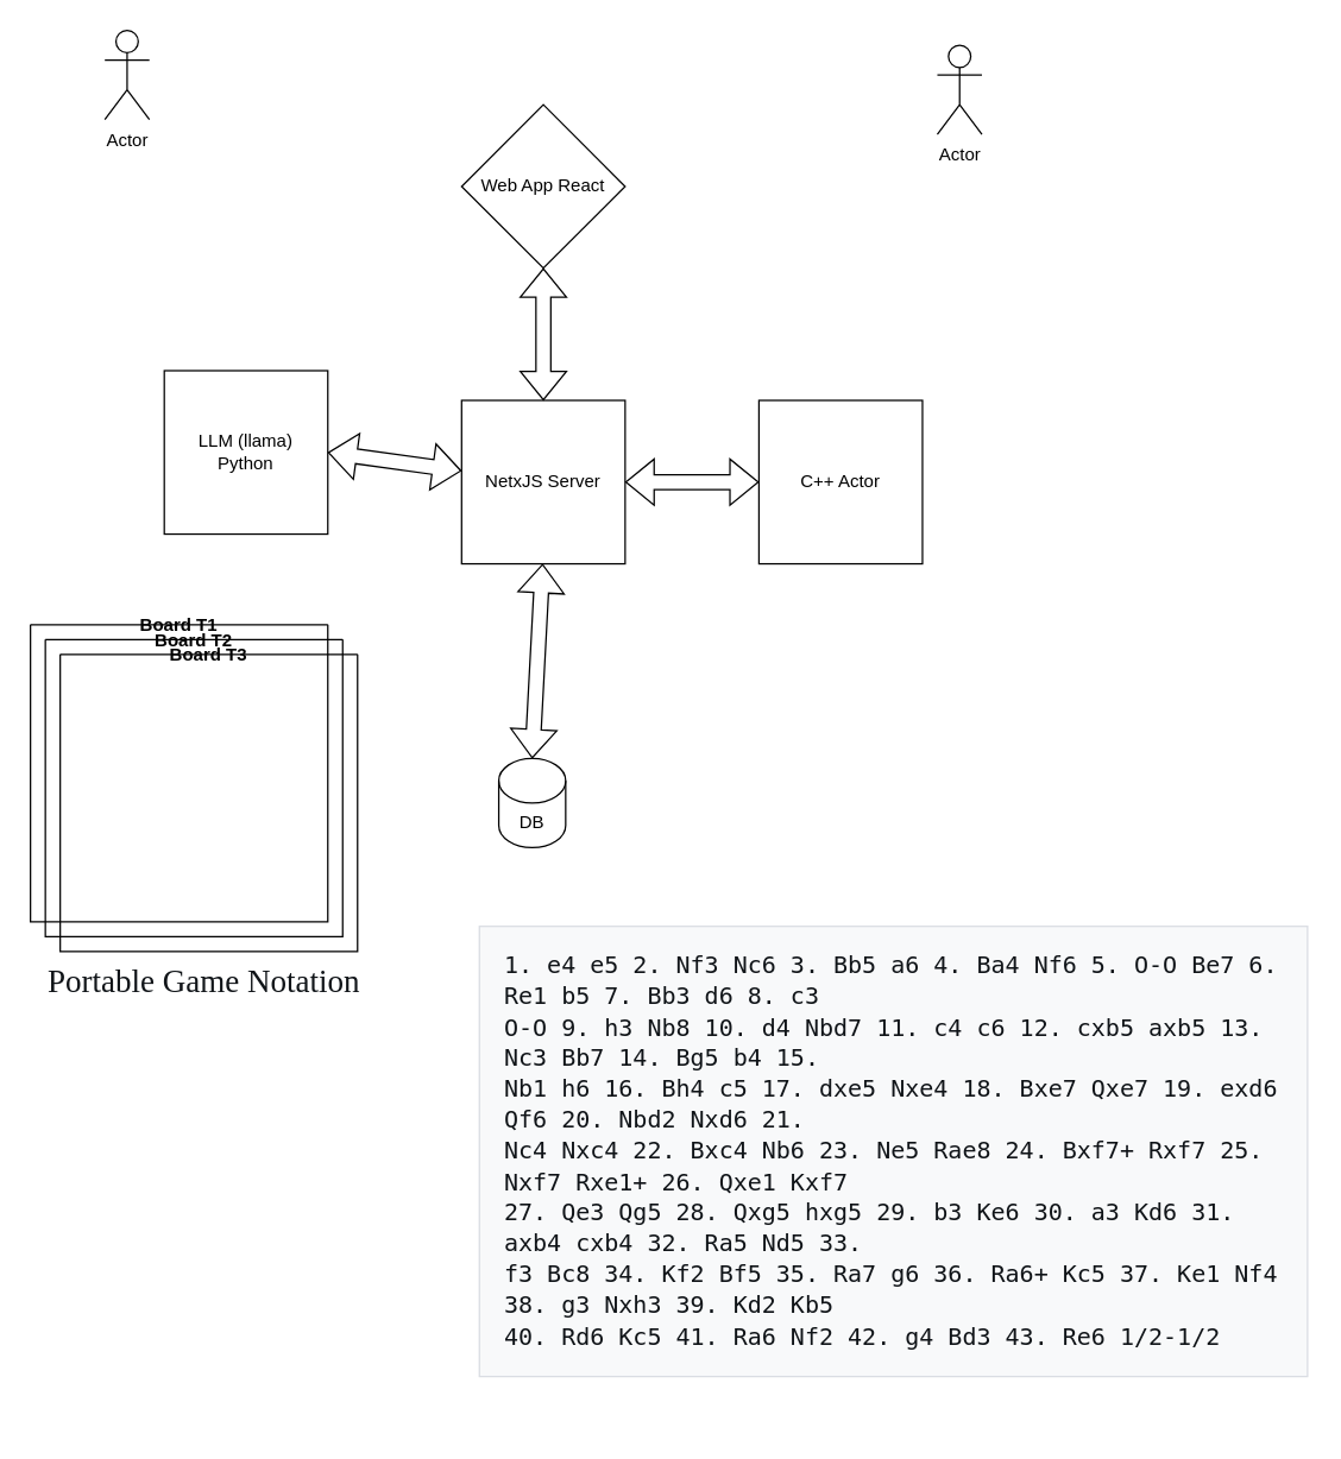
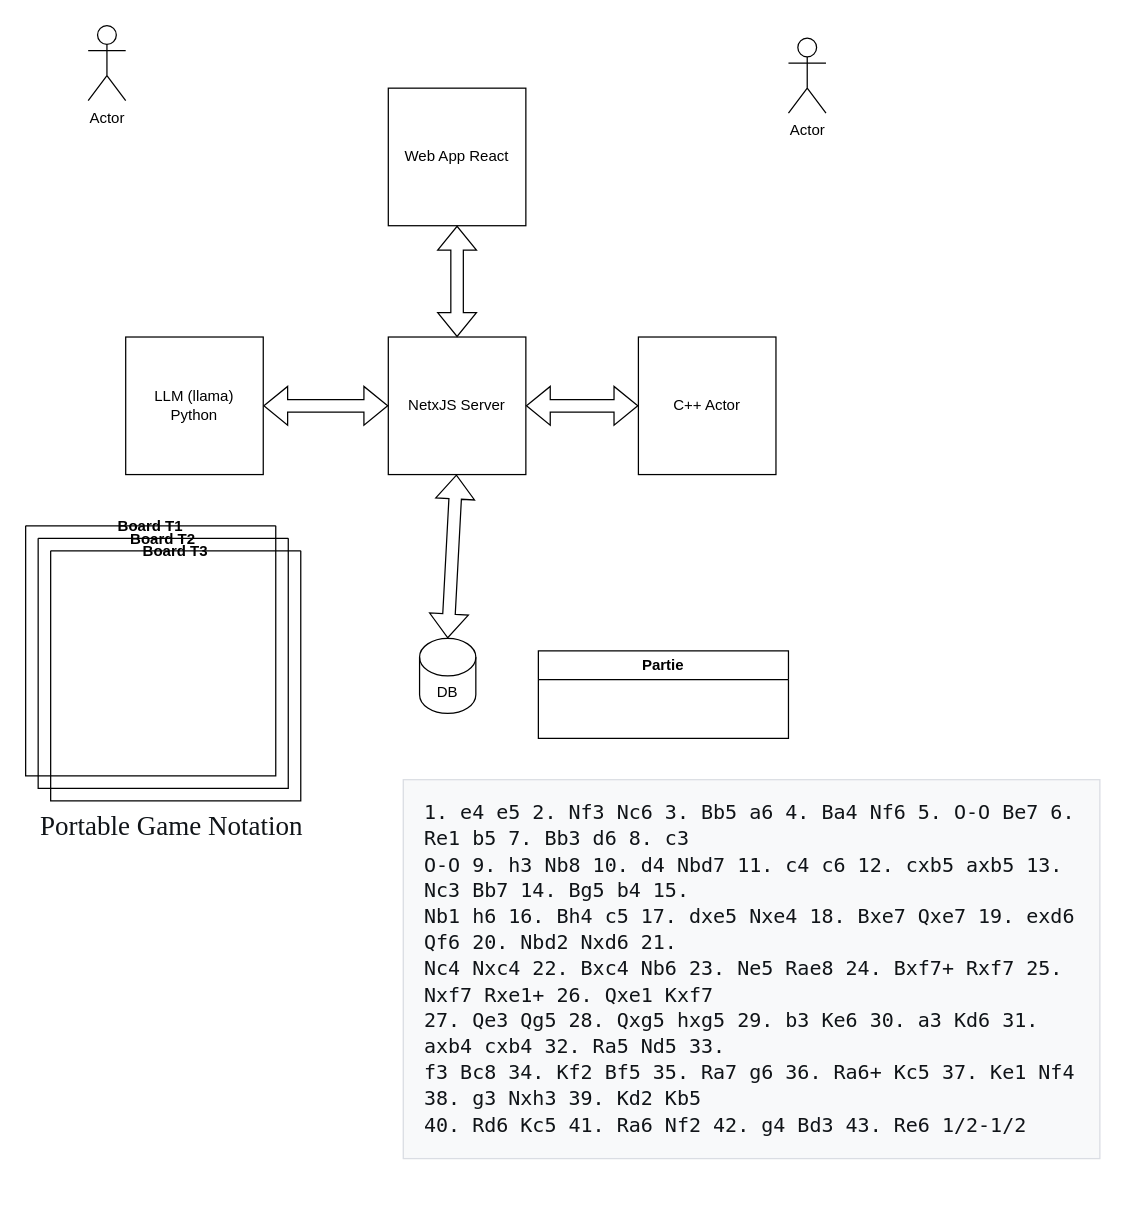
- <mxCell id="2" value="Web App React" style="rhombus;whiteSpace=wrap;html=1;aspect=fixed;" vertex="1" parent="1"><mxGeometry x="310" y="70" width="110" height="110" as="geometry" /></mxCell>
+ <mxCell id="2" value="Web App React" style="whiteSpace=wrap;html=1;aspect=fixed;" vertex="1" parent="1"><mxGeometry x="310" y="70" width="110" height="110" as="geometry" /></mxCell>
- <mxCell id="10" value="LLM (llama)&lt;br&gt;Python" style="whiteSpace=wrap;html=1;aspect=fixed;" vertex="1" parent="1"><mxGeometry x="110" y="249" width="110" height="110" as="geometry" /></mxCell>
+ <mxCell id="10" value="LLM (llama)&lt;br&gt;Python" style="whiteSpace=wrap;html=1;aspect=fixed;" vertex="1" parent="1"><mxGeometry x="100" y="269" width="110" height="110" as="geometry" /></mxCell>
+ <mxCell id="11" value="Partie" style="swimlane;whiteSpace=wrap;html=1;" vertex="1" parent="1"><mxGeometry x="430" y="520" width="200" height="70" as="geometry" /></mxCell>
